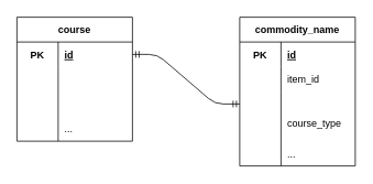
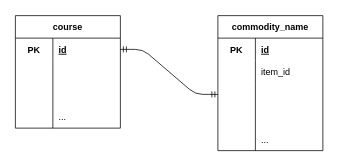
- <mxCell id="13" value="course_type&#10;" style="shape=partialRectangle;connectable=0;fillColor=none;top=0;left=0;bottom=0;right=0;align=left;spacingLeft=6;overflow=hidden;" vertex="1" parent="11"><mxGeometry x="50" width="90" height="30" as="geometry" /></mxCell>
